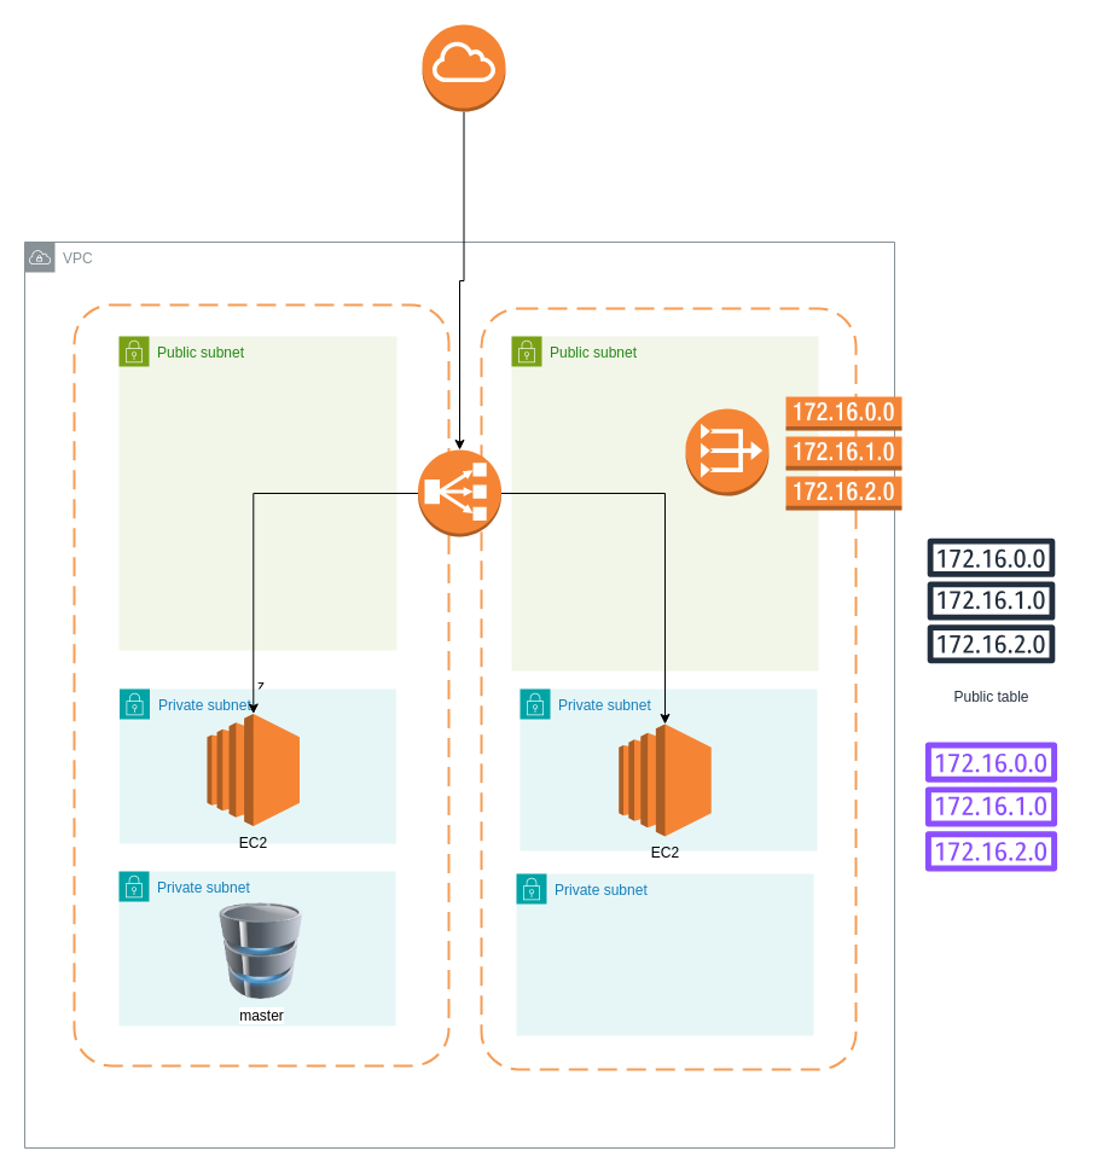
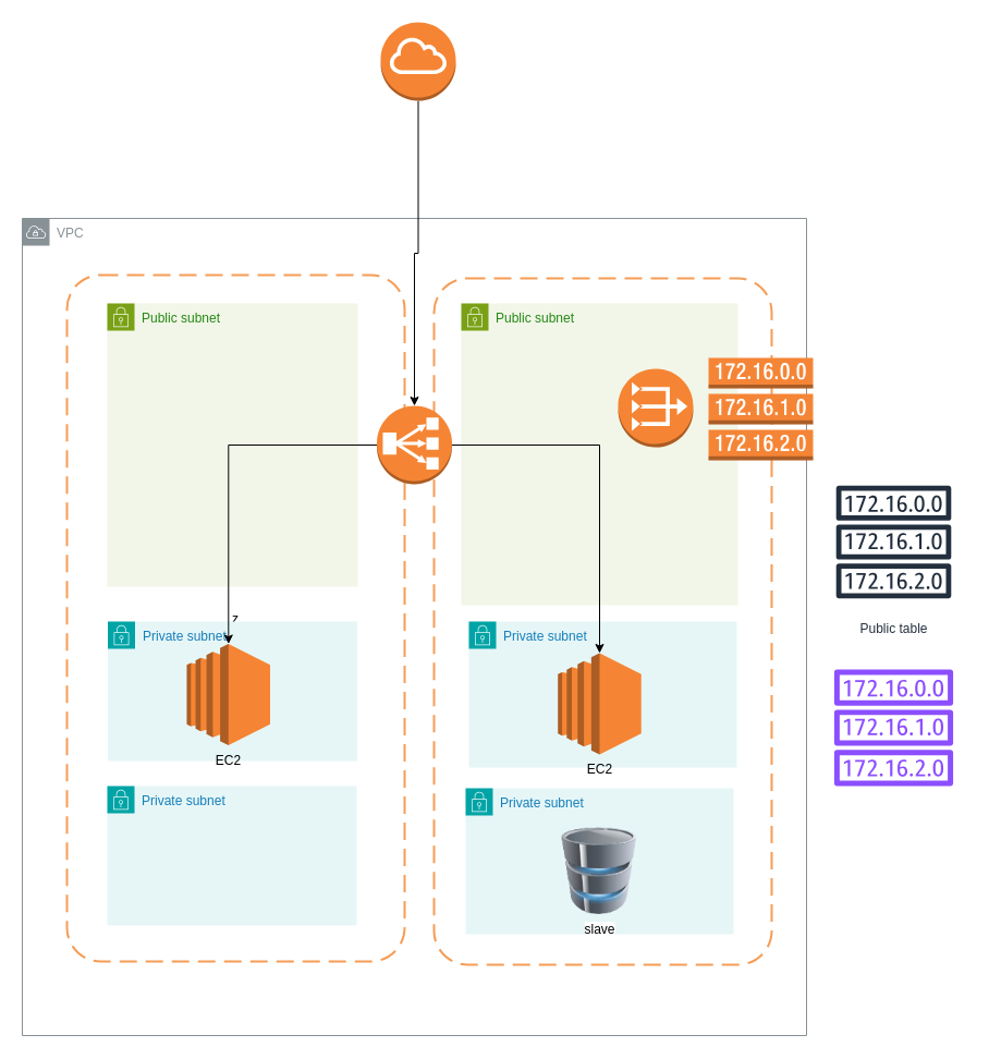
- <mxCell id="16" value="master" style="image;html=1;image=img/lib/clip_art/computers/Database_128x128.png" parent="15" vertex="1"><mxGeometry x="78" y="26" width="80" height="80" as="geometry" /></mxCell>
+ <mxCell id="18" value="slave" style="image;html=1;image=img/lib/clip_art/computers/Database_128x128.png" parent="17" vertex="1"><mxGeometry x="83" y="36" width="80" height="80" as="geometry" /></mxCell>
